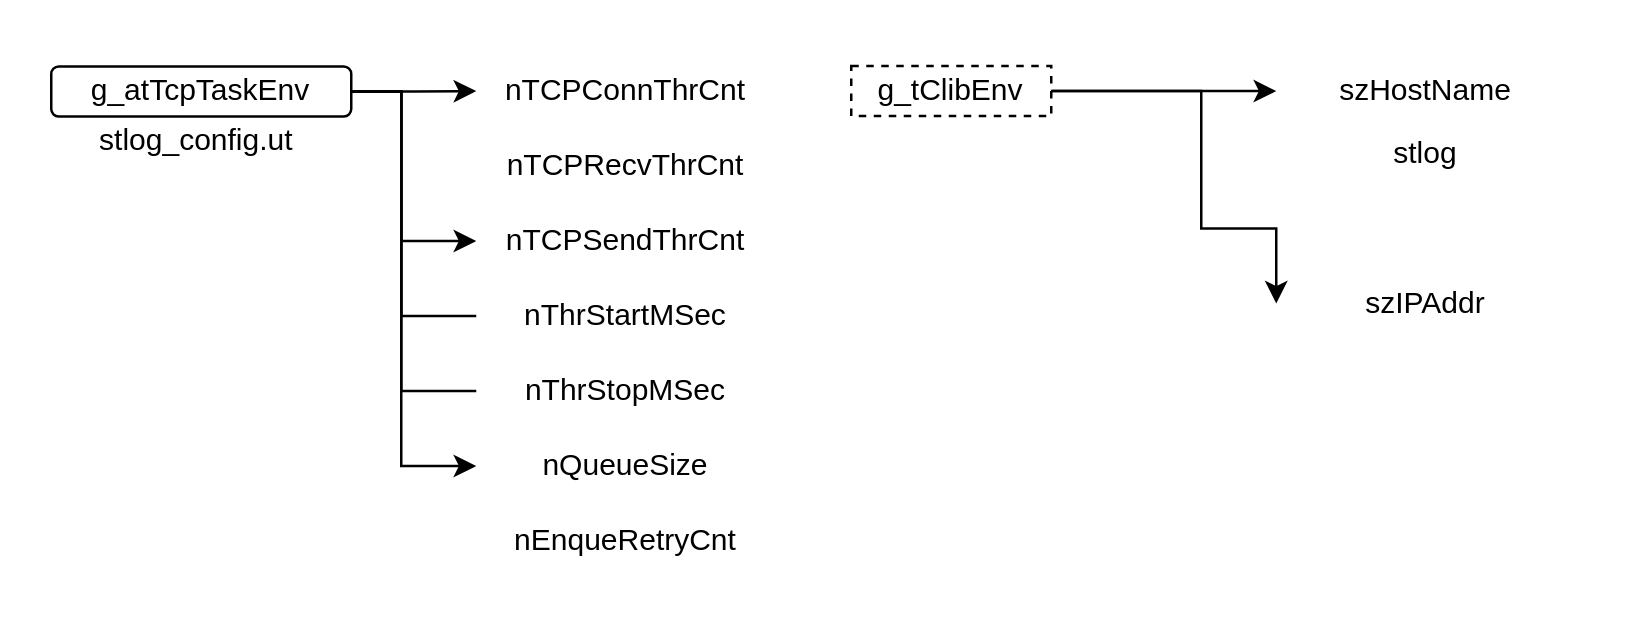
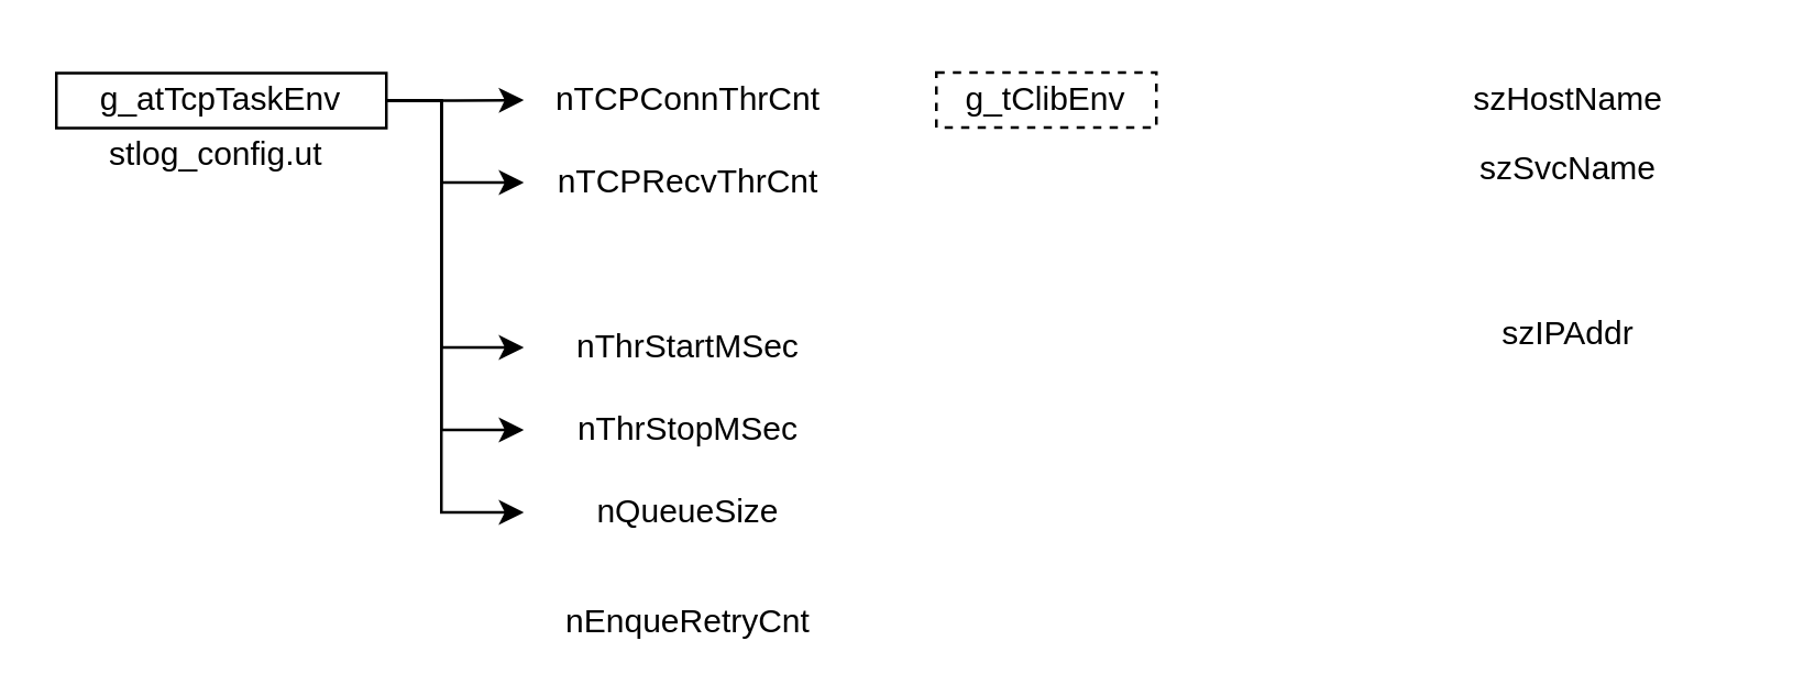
- <mxCell id="5" value="g_atTcpTaskEnv" style="whiteSpace=wrap;html=1;rounded=1;" vertex="1" parent="1"><mxGeometry x="20" y="26" width="120" height="20" as="geometry" /></mxCell>
+ <mxCell id="5" value="g_atTcpTaskEnv" style="rounded=0;whiteSpace=wrap;html=1;" vertex="1" parent="1"><mxGeometry x="20" y="26" width="120" height="20" as="geometry" /></mxCell>
- <mxCell id="2" style="edgeStyle=orthogonalEdgeStyle;rounded=0;orthogonalLoop=1;jettySize=auto;html=1;exitX=1;exitY=0.5;exitDx=0;exitDy=0;entryX=0;entryY=0.5;entryDx=0;entryDy=0;" edge="1" parent="1" source="3" target="18"><mxGeometry relative="1" as="geometry"><mxPoint x="510" y="35.62" as="targetPoint" /></mxGeometry></mxCell>
- <mxCell id="20" value="stlog" style="text;html=1;align=center;verticalAlign=middle;whiteSpace=wrap;rounded=0;" vertex="1" parent="1"><mxGeometry x="510" y="45.81" width="120" height="30" as="geometry" /></mxCell>
+ <mxCell id="20" value="szSvcName" style="text;html=1;align=center;verticalAlign=middle;whiteSpace=wrap;rounded=0;" vertex="1" parent="1"><mxGeometry x="510" y="45.81" width="120" height="30" as="geometry" /></mxCell>
+ <mxCell id="7" style="edgeStyle=orthogonalEdgeStyle;rounded=0;orthogonalLoop=1;jettySize=auto;html=1;exitX=1;exitY=0.5;exitDx=0;exitDy=0;entryX=0;entryY=0.5;entryDx=0;entryDy=0;" edge="1" parent="1" target="8" source="5"><mxGeometry relative="1" as="geometry"><mxPoint x="220" y="65.81" as="targetPoint" /><mxPoint x="140" y="66" as="sourcePoint" /><Array as="points"><mxPoint x="160" y="36" /><mxPoint x="160" y="66" /></Array></mxGeometry></mxCell>
- <mxCell id="21" style="edgeStyle=orthogonalEdgeStyle;rounded=0;orthogonalLoop=1;jettySize=auto;html=1;exitX=1;exitY=0.5;exitDx=0;exitDy=0;entryX=0;entryY=0.5;entryDx=0;entryDy=0;" edge="1" parent="1" target="22" source="3"><mxGeometry relative="1" as="geometry"><mxPoint x="510" y="90.62" as="targetPoint" /><mxPoint x="420" y="90.81" as="sourcePoint" /><Array as="points"><mxPoint x="480" y="35.81" /><mxPoint x="480" y="90.81" /></Array></mxGeometry></mxCell>
- <mxCell id="9" style="edgeStyle=orthogonalEdgeStyle;rounded=0;orthogonalLoop=1;jettySize=auto;html=1;exitX=1;exitY=0.5;exitDx=0;exitDy=0;entryX=0;entryY=0.5;entryDx=0;entryDy=0;" edge="1" parent="1" target="10" source="5"><mxGeometry relative="1" as="geometry"><mxPoint x="220" y="110.62" as="targetPoint" /><mxPoint x="140" y="80.81" as="sourcePoint" /><Array as="points"><mxPoint x="160" y="36" /><mxPoint x="160" y="96" /></Array></mxGeometry></mxCell>
- <mxCell id="10" value="nTCPSendThrCnt" style="text;html=1;align=center;verticalAlign=middle;whiteSpace=wrap;rounded=0;" vertex="1" parent="1"><mxGeometry x="190" y="80.81" width="120" height="30" as="geometry" /></mxCell>
- <mxCell id="11" style="edgeStyle=orthogonalEdgeStyle;rounded=0;orthogonalLoop=1;jettySize=auto;html=1;exitX=1;exitY=0.5;exitDx=0;exitDy=0;entryX=0;entryY=0.5;entryDx=0;entryDy=0;endArrow=none;" edge="1" parent="1" target="12" source="5"><mxGeometry relative="1" as="geometry"><mxPoint x="220" y="140.62" as="targetPoint" /><mxPoint x="140" y="66" as="sourcePoint" /><Array as="points"><mxPoint x="160" y="36" /><mxPoint x="160" y="126" /></Array></mxGeometry></mxCell>
+ <mxCell id="11" style="edgeStyle=orthogonalEdgeStyle;rounded=0;orthogonalLoop=1;jettySize=auto;html=1;exitX=1;exitY=0.5;exitDx=0;exitDy=0;entryX=0;entryY=0.5;entryDx=0;entryDy=0;" edge="1" parent="1" target="12" source="5"><mxGeometry relative="1" as="geometry"><mxPoint x="220" y="140.62" as="targetPoint" /><mxPoint x="140" y="66" as="sourcePoint" /><Array as="points"><mxPoint x="160" y="36" /><mxPoint x="160" y="126" /></Array></mxGeometry></mxCell>
- <mxCell id="13" style="edgeStyle=orthogonalEdgeStyle;rounded=0;orthogonalLoop=1;jettySize=auto;html=1;exitX=1;exitY=0.5;exitDx=0;exitDy=0;entryX=0;entryY=0.5;entryDx=0;entryDy=0;endArrow=none;" edge="1" parent="1" target="14" source="5"><mxGeometry relative="1" as="geometry"><mxPoint x="220" y="170.62" as="targetPoint" /><mxPoint x="140" y="66" as="sourcePoint" /><Array as="points"><mxPoint x="160" y="36" /><mxPoint x="160" y="156" /></Array></mxGeometry></mxCell>
+ <mxCell id="13" style="edgeStyle=orthogonalEdgeStyle;rounded=0;orthogonalLoop=1;jettySize=auto;html=1;exitX=1;exitY=0.5;exitDx=0;exitDy=0;entryX=0;entryY=0.5;entryDx=0;entryDy=0;" edge="1" parent="1" target="14" source="5"><mxGeometry relative="1" as="geometry"><mxPoint x="220" y="170.62" as="targetPoint" /><mxPoint x="140" y="66" as="sourcePoint" /><Array as="points"><mxPoint x="160" y="36" /><mxPoint x="160" y="156" /></Array></mxGeometry></mxCell>
- <mxCell id="17" value="nEnqueRetryCnt" style="text;html=1;align=center;verticalAlign=middle;whiteSpace=wrap;rounded=0;" vertex="1" parent="1"><mxGeometry x="190" y="200.81" width="120" height="30" as="geometry" /></mxCell>
+ <mxCell id="17" value="nEnqueRetryCnt" style="text;html=1;align=center;verticalAlign=middle;whiteSpace=wrap;rounded=0;" vertex="1" parent="1"><mxGeometry x="190" y="210.81" width="120" height="30" as="geometry" /></mxCell>
